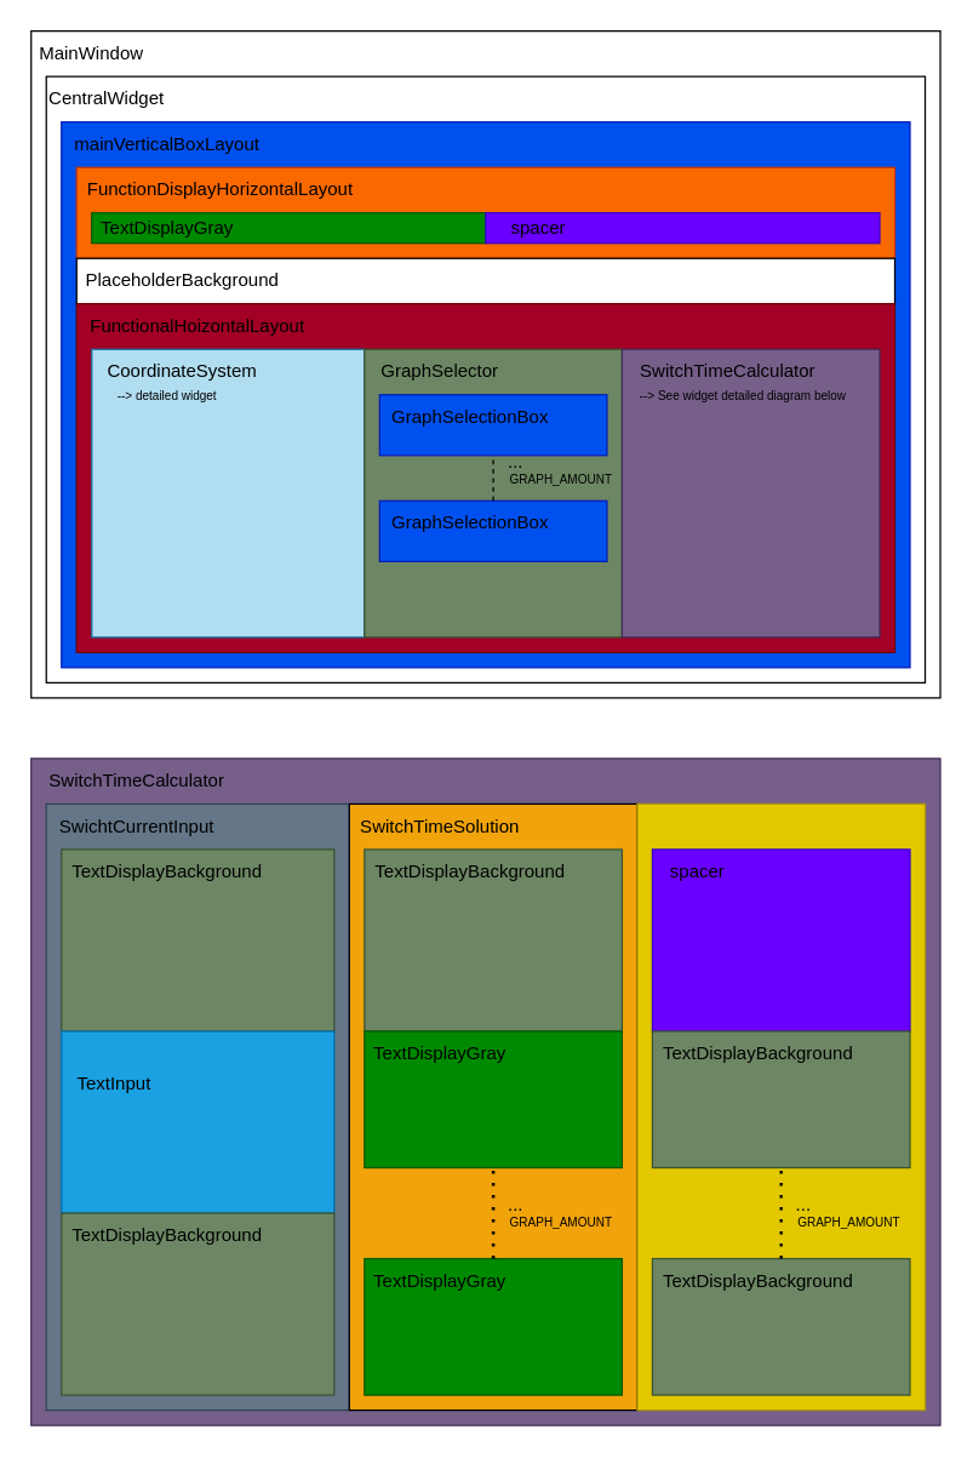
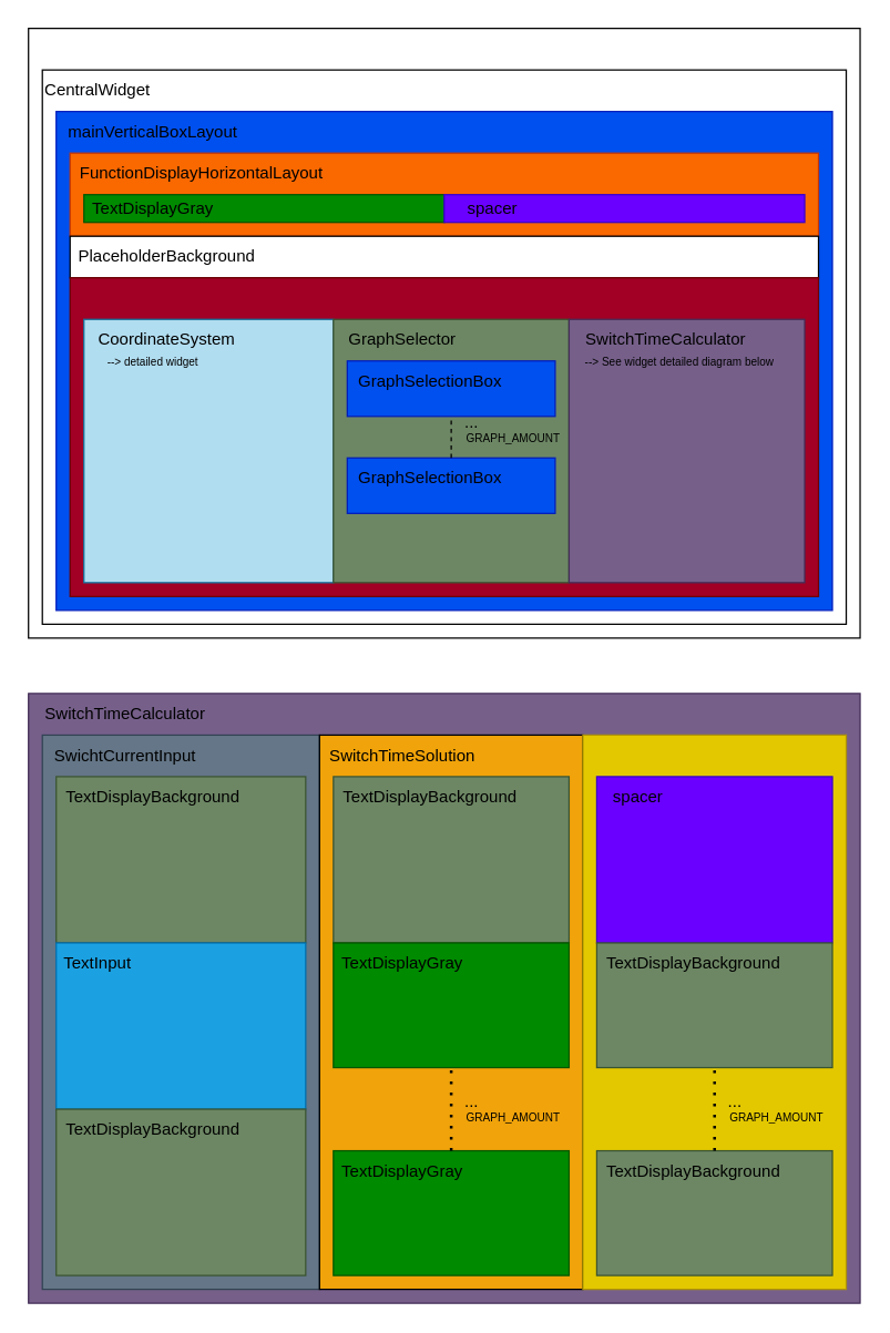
- <mxCell id="3" value="MainWindow" style="text;html=1;whiteSpace=wrap;strokeColor=none;fillColor=none;align=center;verticalAlign=middle;rounded=0;" parent="1" vertex="1"><mxGeometry x="30" y="20" width="60" height="30" as="geometry" /></mxCell>
- <mxCell id="11" value="&lt;span style=&quot;color: light-dark(rgb(0, 0, 0), rgb(45, 45, 45));&quot;&gt;FunctionalHoizontalLayout&lt;/span&gt;" style="text;html=1;whiteSpace=wrap;strokeColor=none;fillColor=none;align=center;verticalAlign=middle;rounded=0;" parent="1" vertex="1"><mxGeometry x="50" y="200" width="160" height="30" as="geometry" /></mxCell>
- <mxCell id="38" value="TextInput" style="text;html=1;whiteSpace=wrap;strokeColor=none;fillColor=none;align=center;verticalAlign=middle;rounded=0;" vertex="1" parent="1"><mxGeometry x="45" y="700" width="60" height="30" as="geometry" /></mxCell>
+ <mxCell id="38" value="TextInput" style="text;html=1;whiteSpace=wrap;strokeColor=none;fillColor=none;align=center;verticalAlign=middle;rounded=0;" vertex="1" parent="1"><mxGeometry x="40" y="680" width="60" height="30" as="geometry" /></mxCell>
